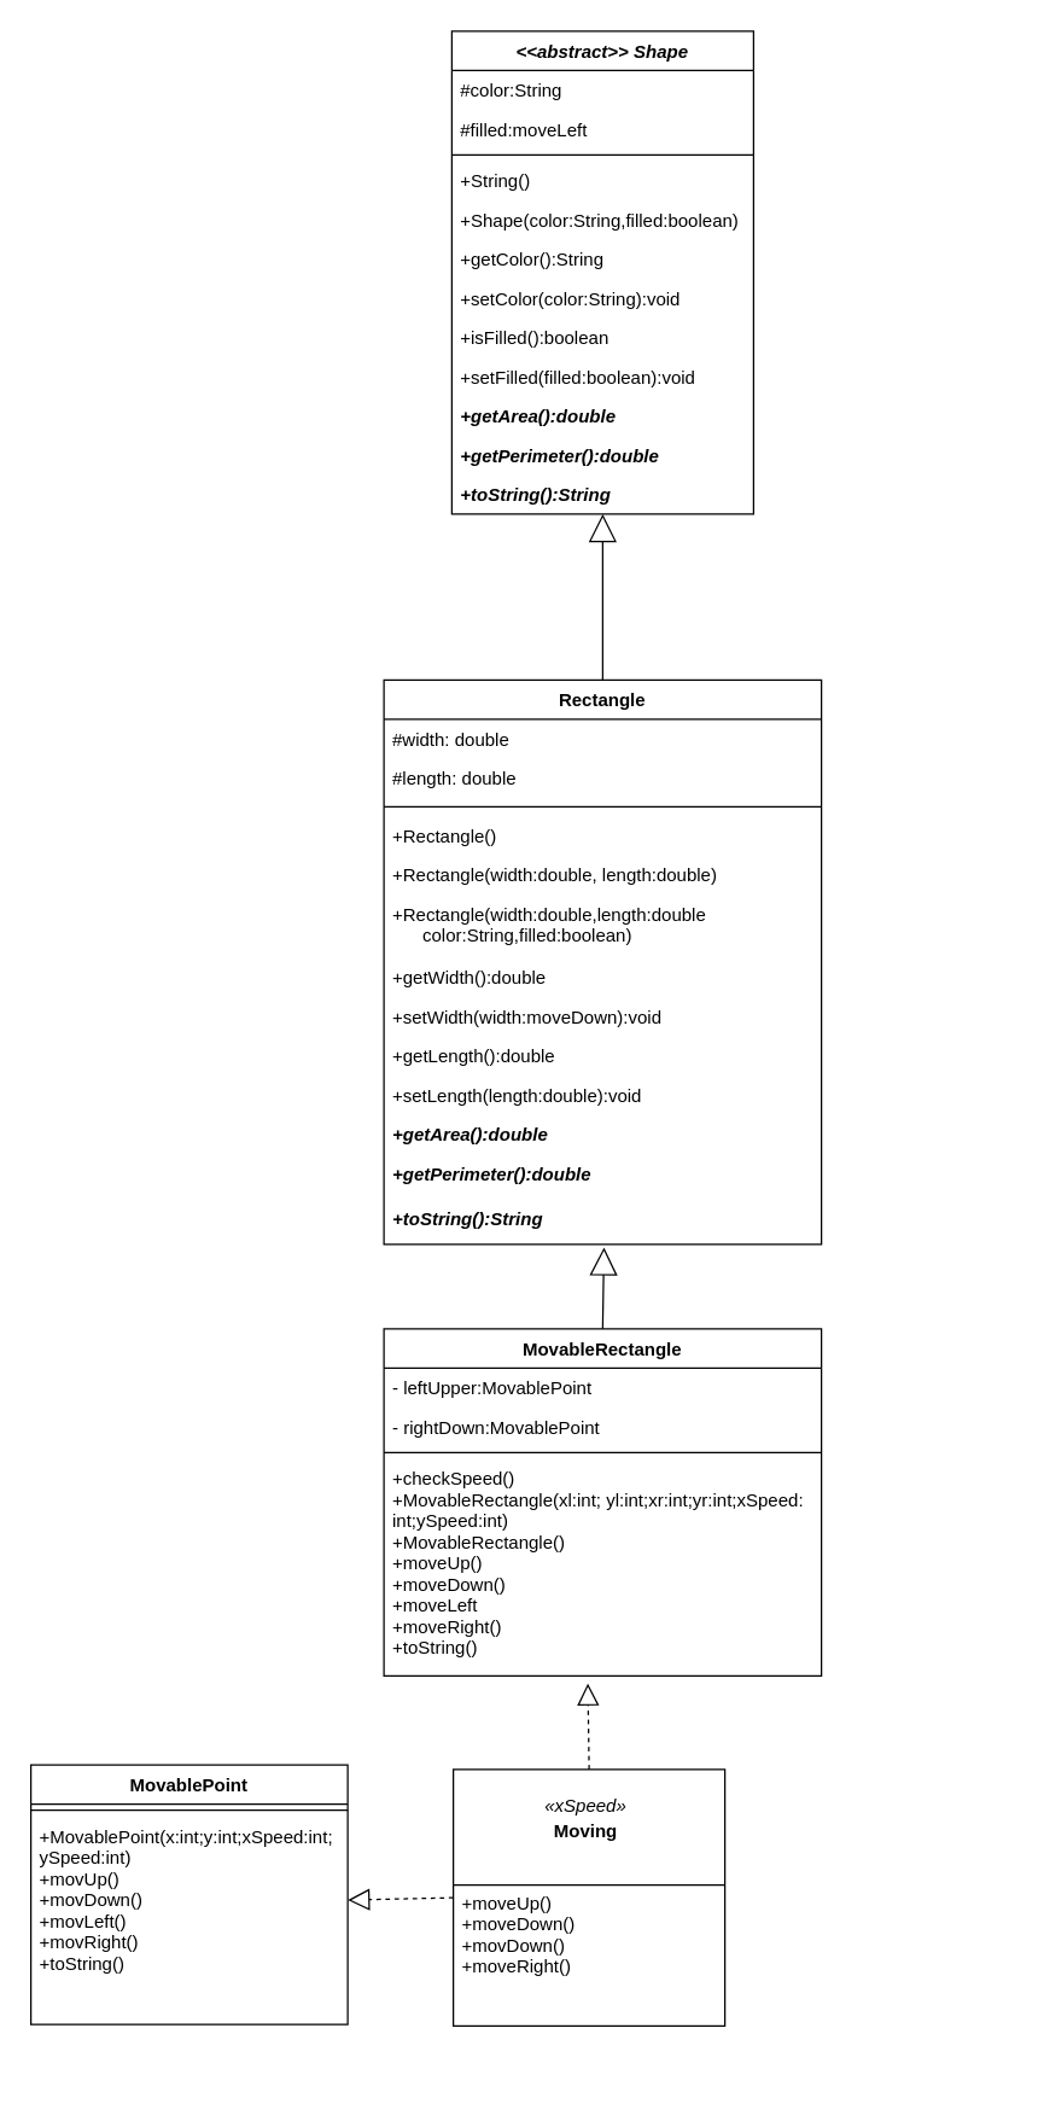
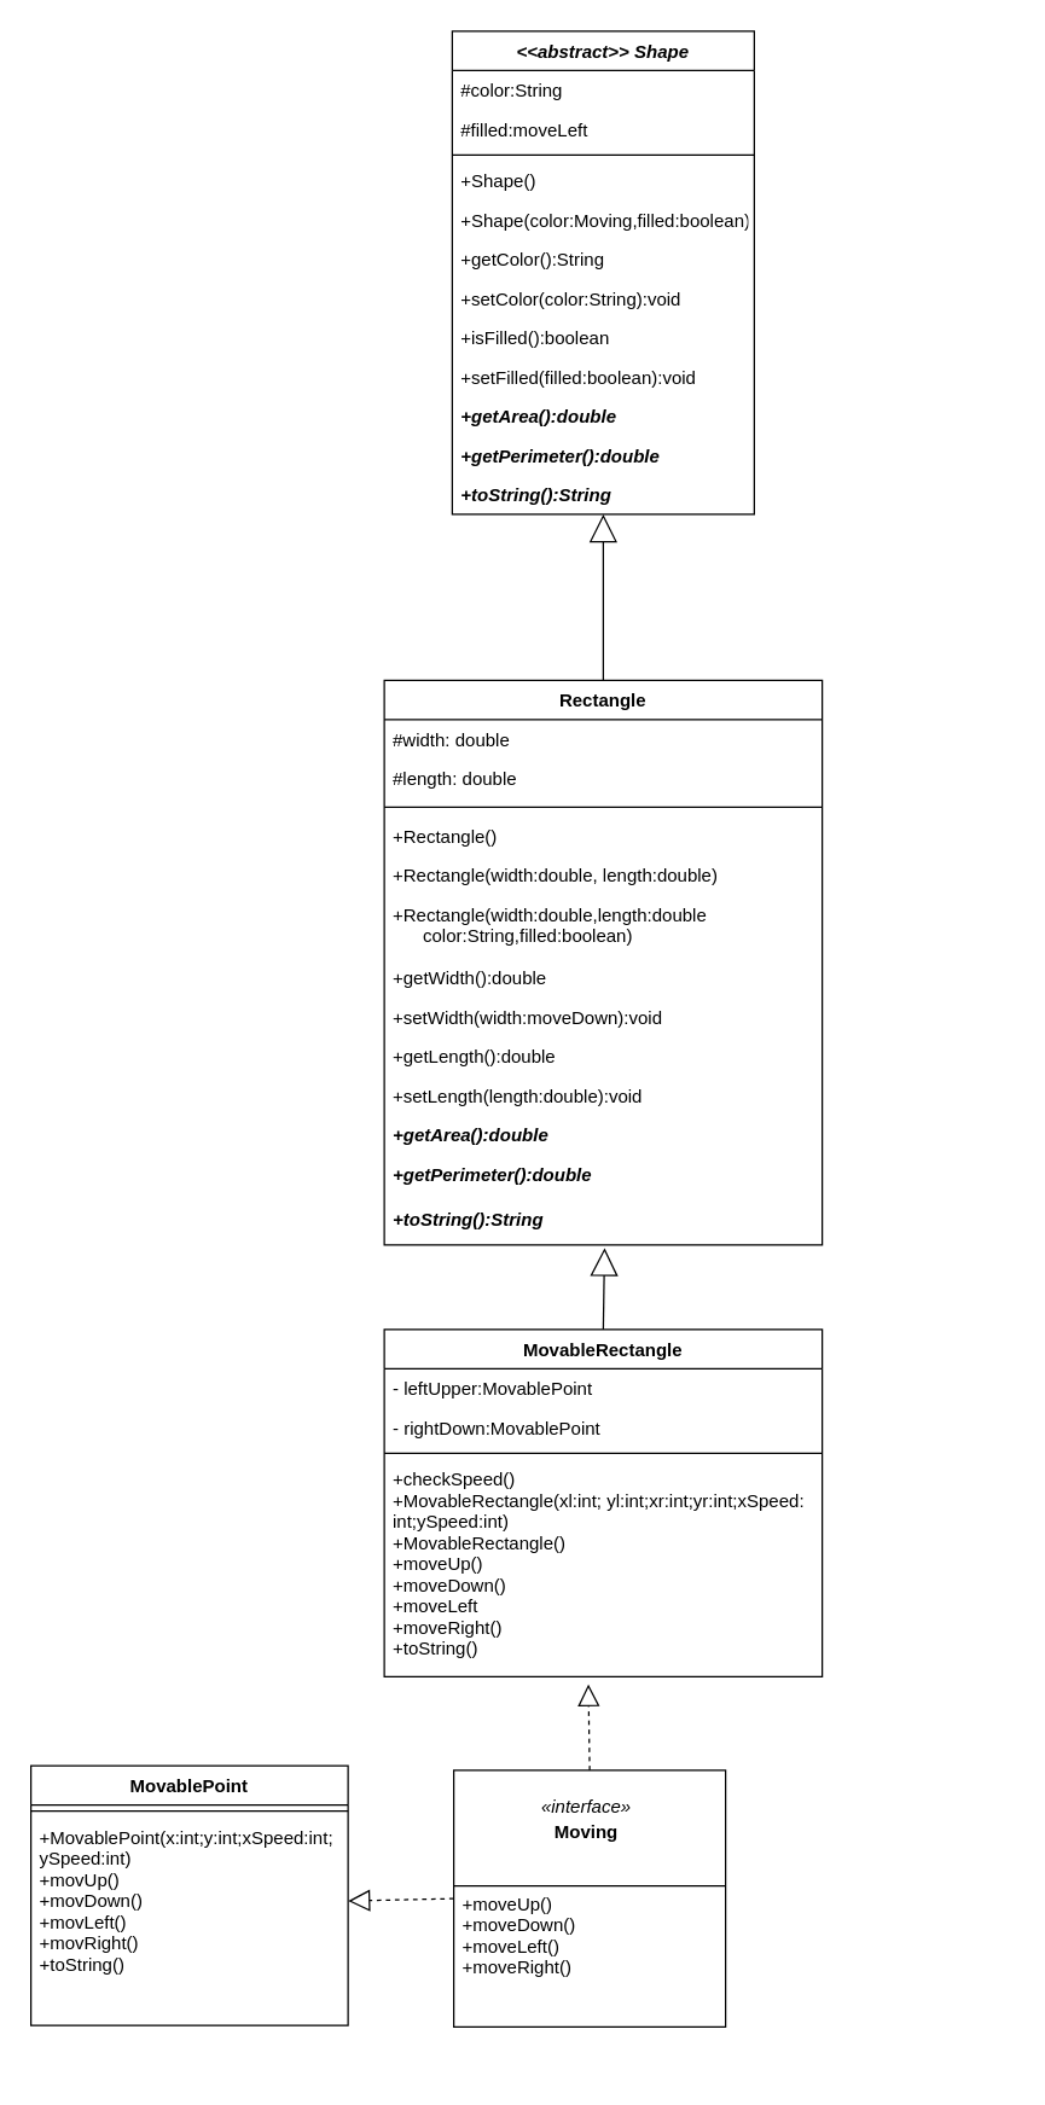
- <mxCell id="15" value="+String()" style="text;strokeColor=none;fillColor=none;align=left;verticalAlign=top;spacingLeft=4;spacingRight=4;overflow=hidden;rotatable=0;points=[[0,0.5],[1,0.5]];portConstraint=eastwest;" parent="11" vertex="1"><mxGeometry y="86" width="200" height="26" as="geometry" /></mxCell>
+ <mxCell id="15" value="+Shape()" style="text;strokeColor=none;fillColor=none;align=left;verticalAlign=top;spacingLeft=4;spacingRight=4;overflow=hidden;rotatable=0;points=[[0,0.5],[1,0.5]];portConstraint=eastwest;" parent="11" vertex="1"><mxGeometry y="86" width="200" height="26" as="geometry" /></mxCell>
- <mxCell id="16" value="+Shape(color:String,filled:boolean)" style="text;strokeColor=none;fillColor=none;align=left;verticalAlign=top;spacingLeft=4;spacingRight=4;overflow=hidden;rotatable=0;points=[[0,0.5],[1,0.5]];portConstraint=eastwest;" parent="11" vertex="1"><mxGeometry y="112" width="200" height="26" as="geometry" /></mxCell>
+ <mxCell id="16" value="+Shape(color:Moving,filled:boolean)" style="text;strokeColor=none;fillColor=none;align=left;verticalAlign=top;spacingLeft=4;spacingRight=4;overflow=hidden;rotatable=0;points=[[0,0.5],[1,0.5]];portConstraint=eastwest;" parent="11" vertex="1"><mxGeometry y="112" width="200" height="26" as="geometry" /></mxCell>
- <mxCell id="6" value="«xSpeed»" style="text;align=center;fontStyle=2;verticalAlign=middle;spacingLeft=3;spacingRight=3;strokeColor=none;rotatable=0;points=[[0,0.5],[1,0.5]];portConstraint=eastwest;" parent="4" vertex="1"><mxGeometry x="48" y="10.353" width="80" height="26.918" as="geometry" /></mxCell>
+ <mxCell id="6" value="«interface»" style="text;align=center;fontStyle=2;verticalAlign=middle;spacingLeft=3;spacingRight=3;strokeColor=none;rotatable=0;points=[[0,0.5],[1,0.5]];portConstraint=eastwest;" parent="4" vertex="1"><mxGeometry x="48" y="10.353" width="80" height="26.918" as="geometry" /></mxCell>
- <mxCell id="9" value="+moveUp()&#10;+moveDown()&#10;+movDown()&#10;+moveRight()" style="text;strokeColor=none;fillColor=none;align=left;verticalAlign=top;spacingLeft=4;spacingRight=4;overflow=hidden;rotatable=0;points=[[0,0.5],[1,0.5]];portConstraint=eastwest;" parent="4" vertex="1"><mxGeometry y="75.29" width="176" height="94.71" as="geometry" /></mxCell>
+ <mxCell id="9" value="+moveUp()&#10;+moveDown()&#10;+moveLeft()&#10;+moveRight()" style="text;strokeColor=none;fillColor=none;align=left;verticalAlign=top;spacingLeft=4;spacingRight=4;overflow=hidden;rotatable=0;points=[[0,0.5],[1,0.5]];portConstraint=eastwest;" parent="4" vertex="1"><mxGeometry y="75.29" width="176" height="94.71" as="geometry" /></mxCell>
